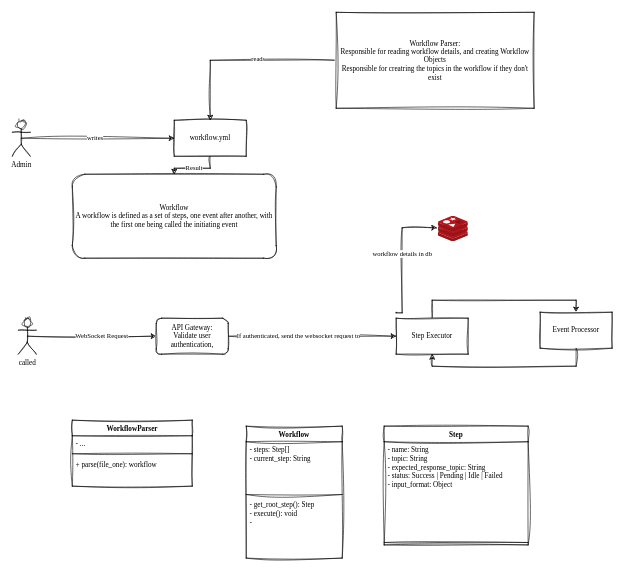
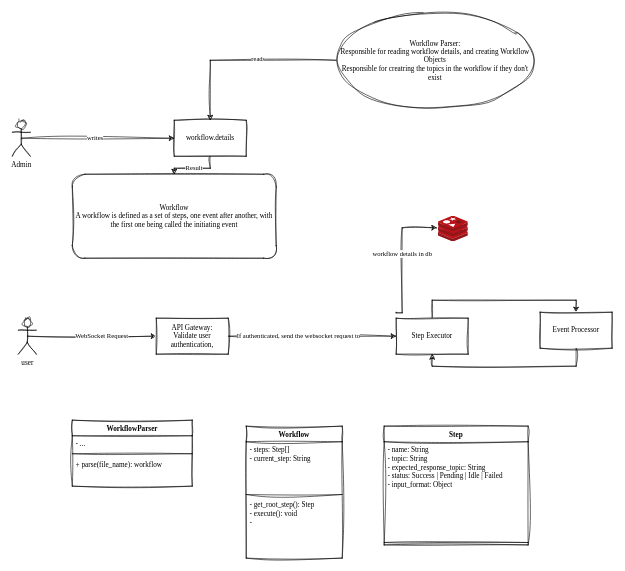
- <mxCell id="10" value="Workflow Parser:&lt;div&gt;Responsible for reading workflow details, and creating Workflow Objects&lt;/div&gt;&lt;div&gt;Responsible for creatring the topics in the workflow if they don't exist&lt;/div&gt;" style="rounded=0;whiteSpace=wrap;html=1;hachureGap=4;fontFamily=SF Mono;sketch=1;curveFitting=1;jiggle=2;" vertex="1" parent="1"><mxGeometry x="560" y="20" width="330" height="160" as="geometry" /></mxCell>
+ <mxCell id="10" value="Workflow Parser:&lt;div&gt;Responsible for reading workflow details, and creating Workflow Objects&lt;/div&gt;&lt;div&gt;Responsible for creatring the topics in the workflow if they don't exist&lt;/div&gt;" style="ellipse;whiteSpace=wrap;html=1;hachureGap=4;fontFamily=SF Mono;sketch=1;curveFitting=1;jiggle=2;" vertex="1" parent="1"><mxGeometry x="560" y="20" width="330" height="160" as="geometry" /></mxCell>
- <mxCell id="7" value="workflow.yml" style="rounded=0;whiteSpace=wrap;html=1;hachureGap=4;fontFamily=SF Mono;sketch=1;curveFitting=1;jiggle=2;" vertex="1" parent="1"><mxGeometry x="290" y="200" width="120" height="60" as="geometry" /></mxCell>
+ <mxCell id="7" value="workflow.details" style="rounded=0;whiteSpace=wrap;html=1;hachureGap=4;fontFamily=SF Mono;sketch=1;curveFitting=1;jiggle=2;" vertex="1" parent="1"><mxGeometry x="290" y="200" width="120" height="60" as="geometry" /></mxCell>
- <mxCell id="17" value="API Gateway:&lt;br&gt;Validate user authentication," style="whiteSpace=wrap;html=1;hachureGap=4;fontFamily=SF Mono;sketch=1;curveFitting=1;jiggle=2;rounded=1;" vertex="1" parent="1"><mxGeometry x="260" y="530" width="120" height="60" as="geometry" /></mxCell>
+ <mxCell id="17" value="API Gateway:&lt;br&gt;Validate user authentication," style="rounded=0;whiteSpace=wrap;html=1;hachureGap=4;fontFamily=SF Mono;sketch=1;curveFitting=1;jiggle=2;" vertex="1" parent="1"><mxGeometry x="260" y="530" width="120" height="60" as="geometry" /></mxCell>
- <mxCell id="14" value="called" style="shape=umlActor;verticalLabelPosition=bottom;verticalAlign=top;html=1;outlineConnect=0;hachureGap=4;fontFamily=SF Mono;sketch=1;curveFitting=1;jiggle=2;" vertex="1" parent="1"><mxGeometry x="30" y="530" width="30" height="60" as="geometry" /></mxCell>
+ <mxCell id="14" value="user" style="shape=umlActor;verticalLabelPosition=bottom;verticalAlign=top;html=1;outlineConnect=0;hachureGap=4;fontFamily=SF Mono;sketch=1;curveFitting=1;jiggle=2;" vertex="1" parent="1"><mxGeometry x="30" y="530" width="30" height="60" as="geometry" /></mxCell>
- <mxCell id="28" value="+ parse(file_one): workflow&amp;nbsp;" style="text;strokeColor=none;fillColor=none;align=left;verticalAlign=top;spacingLeft=4;spacingRight=4;overflow=hidden;rotatable=0;points=[[0,0.5],[1,0.5]];portConstraint=eastwest;whiteSpace=wrap;html=1;fontFamily=SF Mono;sketch=1;curveFitting=1;jiggle=2;" vertex="1" parent="25"><mxGeometry y="60" width="200" height="50" as="geometry" /></mxCell>
+ <mxCell id="28" value="+ parse(file_name): workflow&amp;nbsp;" style="text;strokeColor=none;fillColor=none;align=left;verticalAlign=top;spacingLeft=4;spacingRight=4;overflow=hidden;rotatable=0;points=[[0,0.5],[1,0.5]];portConstraint=eastwest;whiteSpace=wrap;html=1;fontFamily=SF Mono;sketch=1;curveFitting=1;jiggle=2;" vertex="1" parent="25"><mxGeometry y="60" width="200" height="50" as="geometry" /></mxCell>
